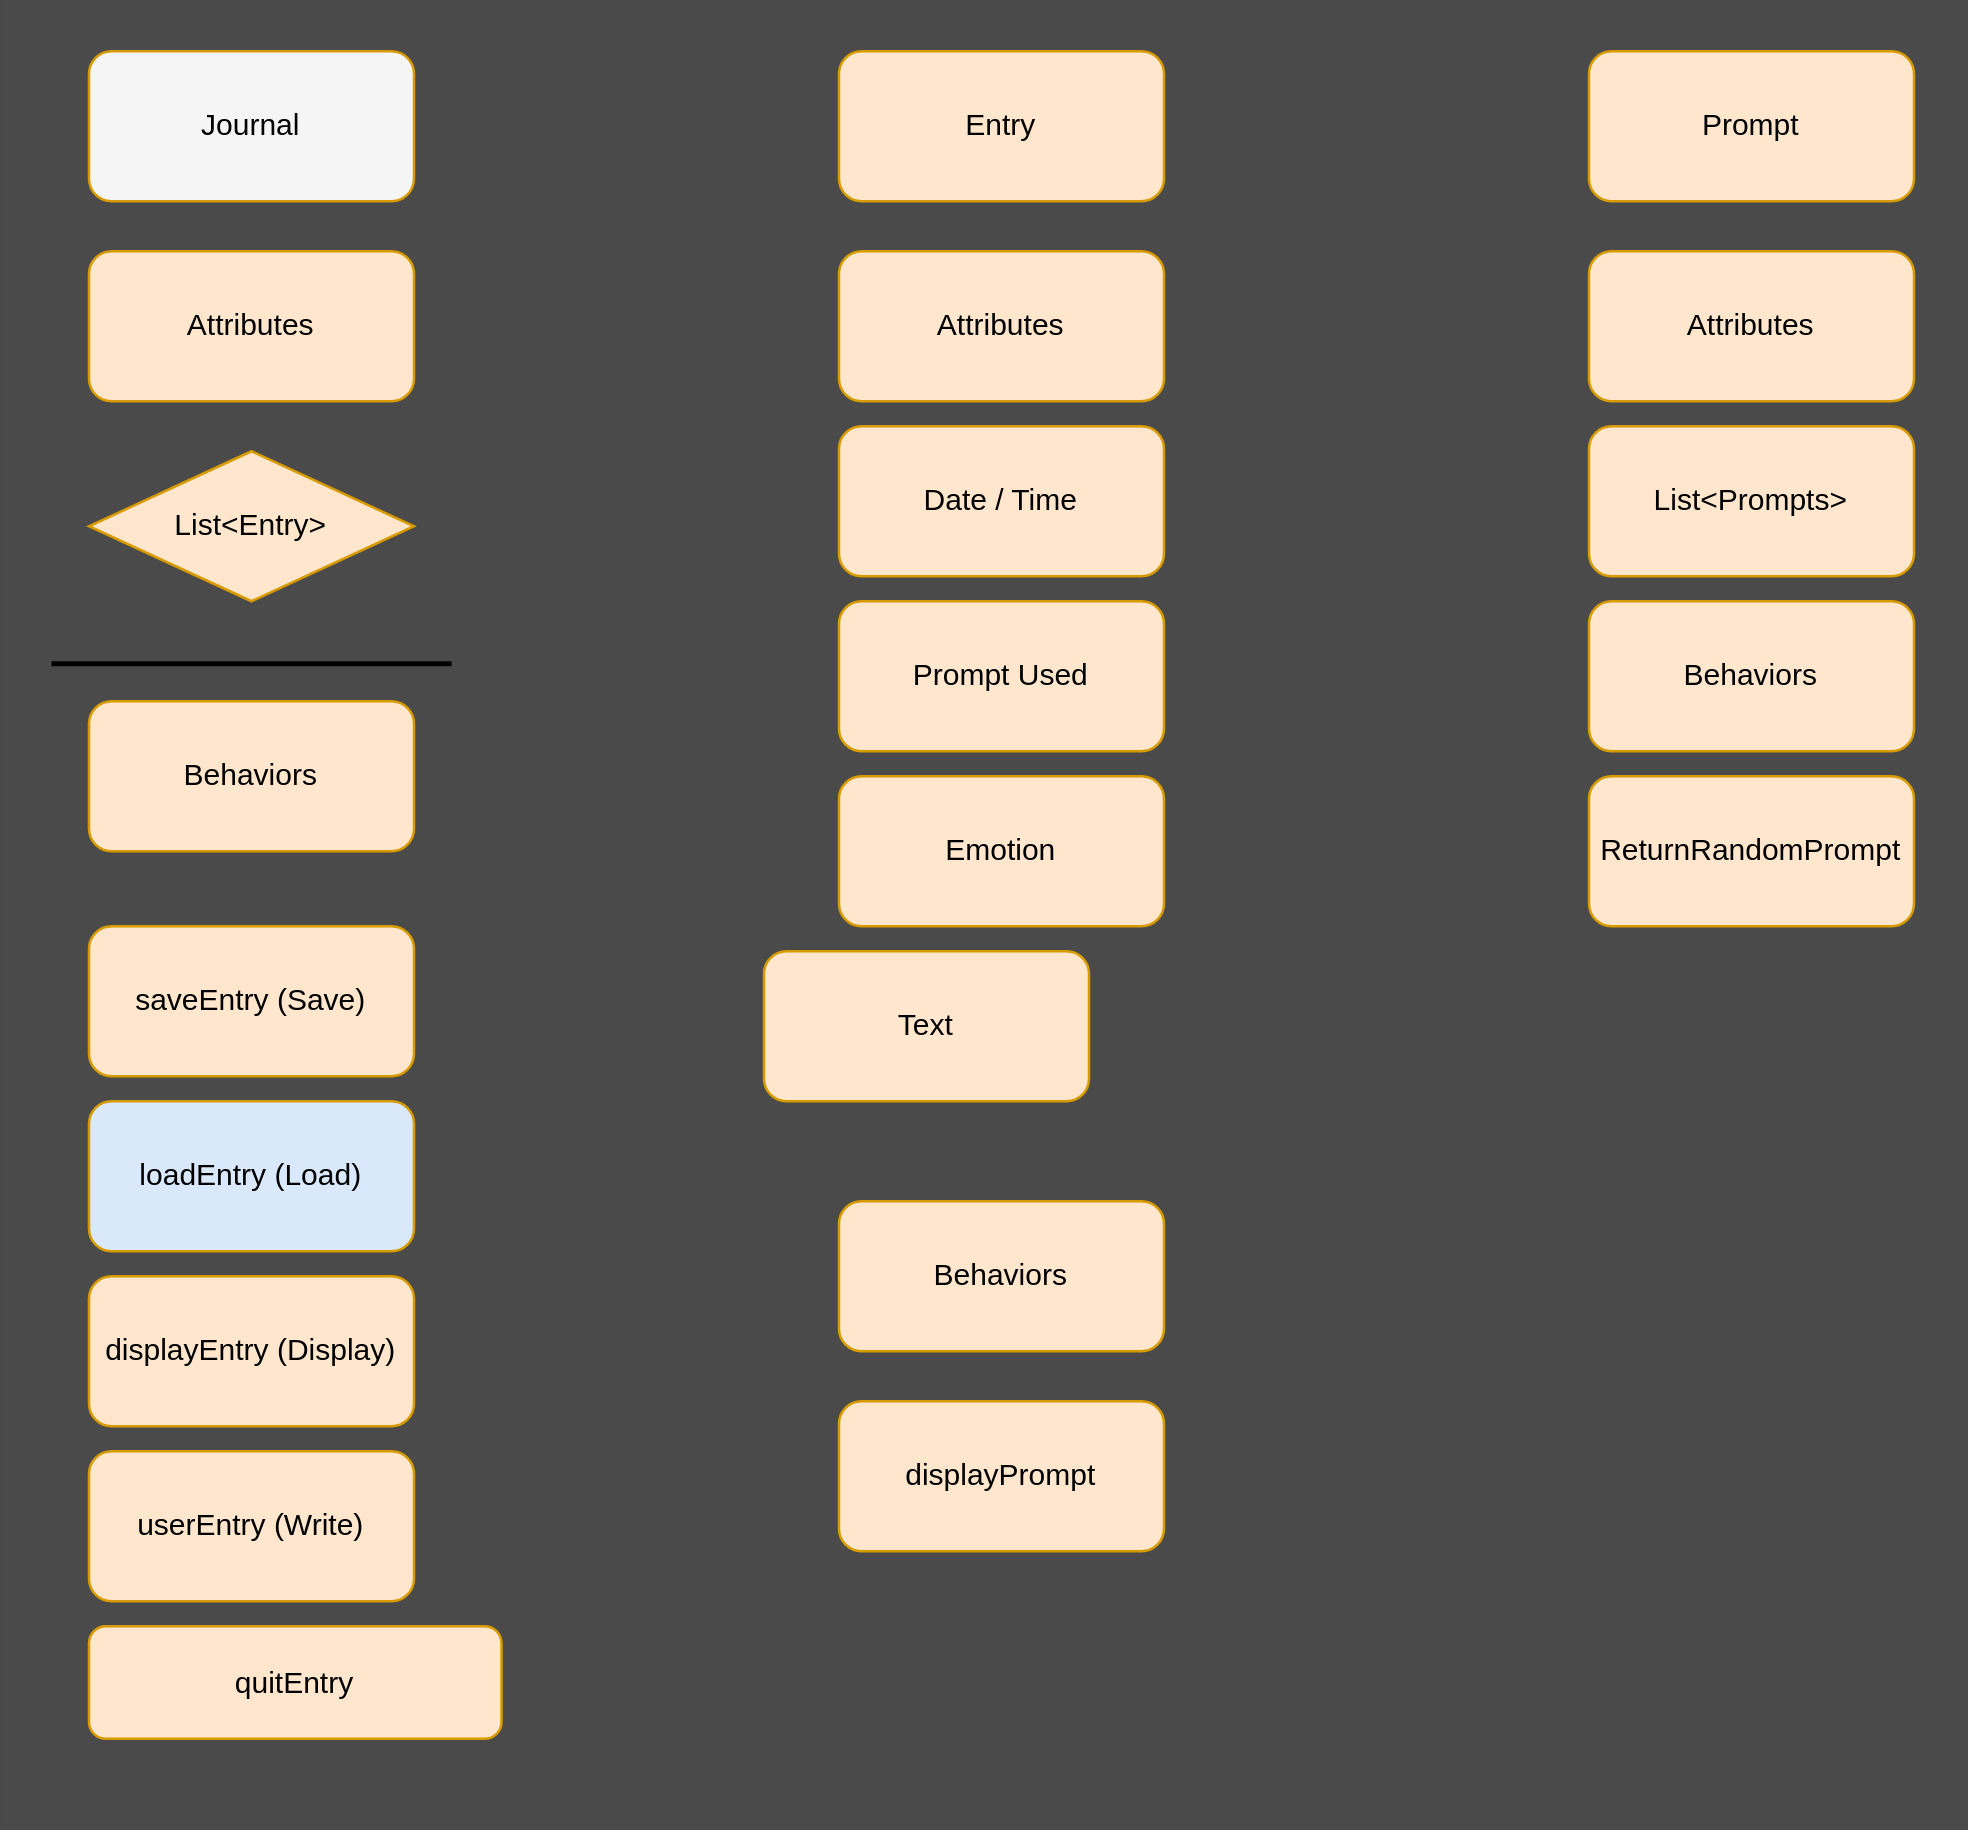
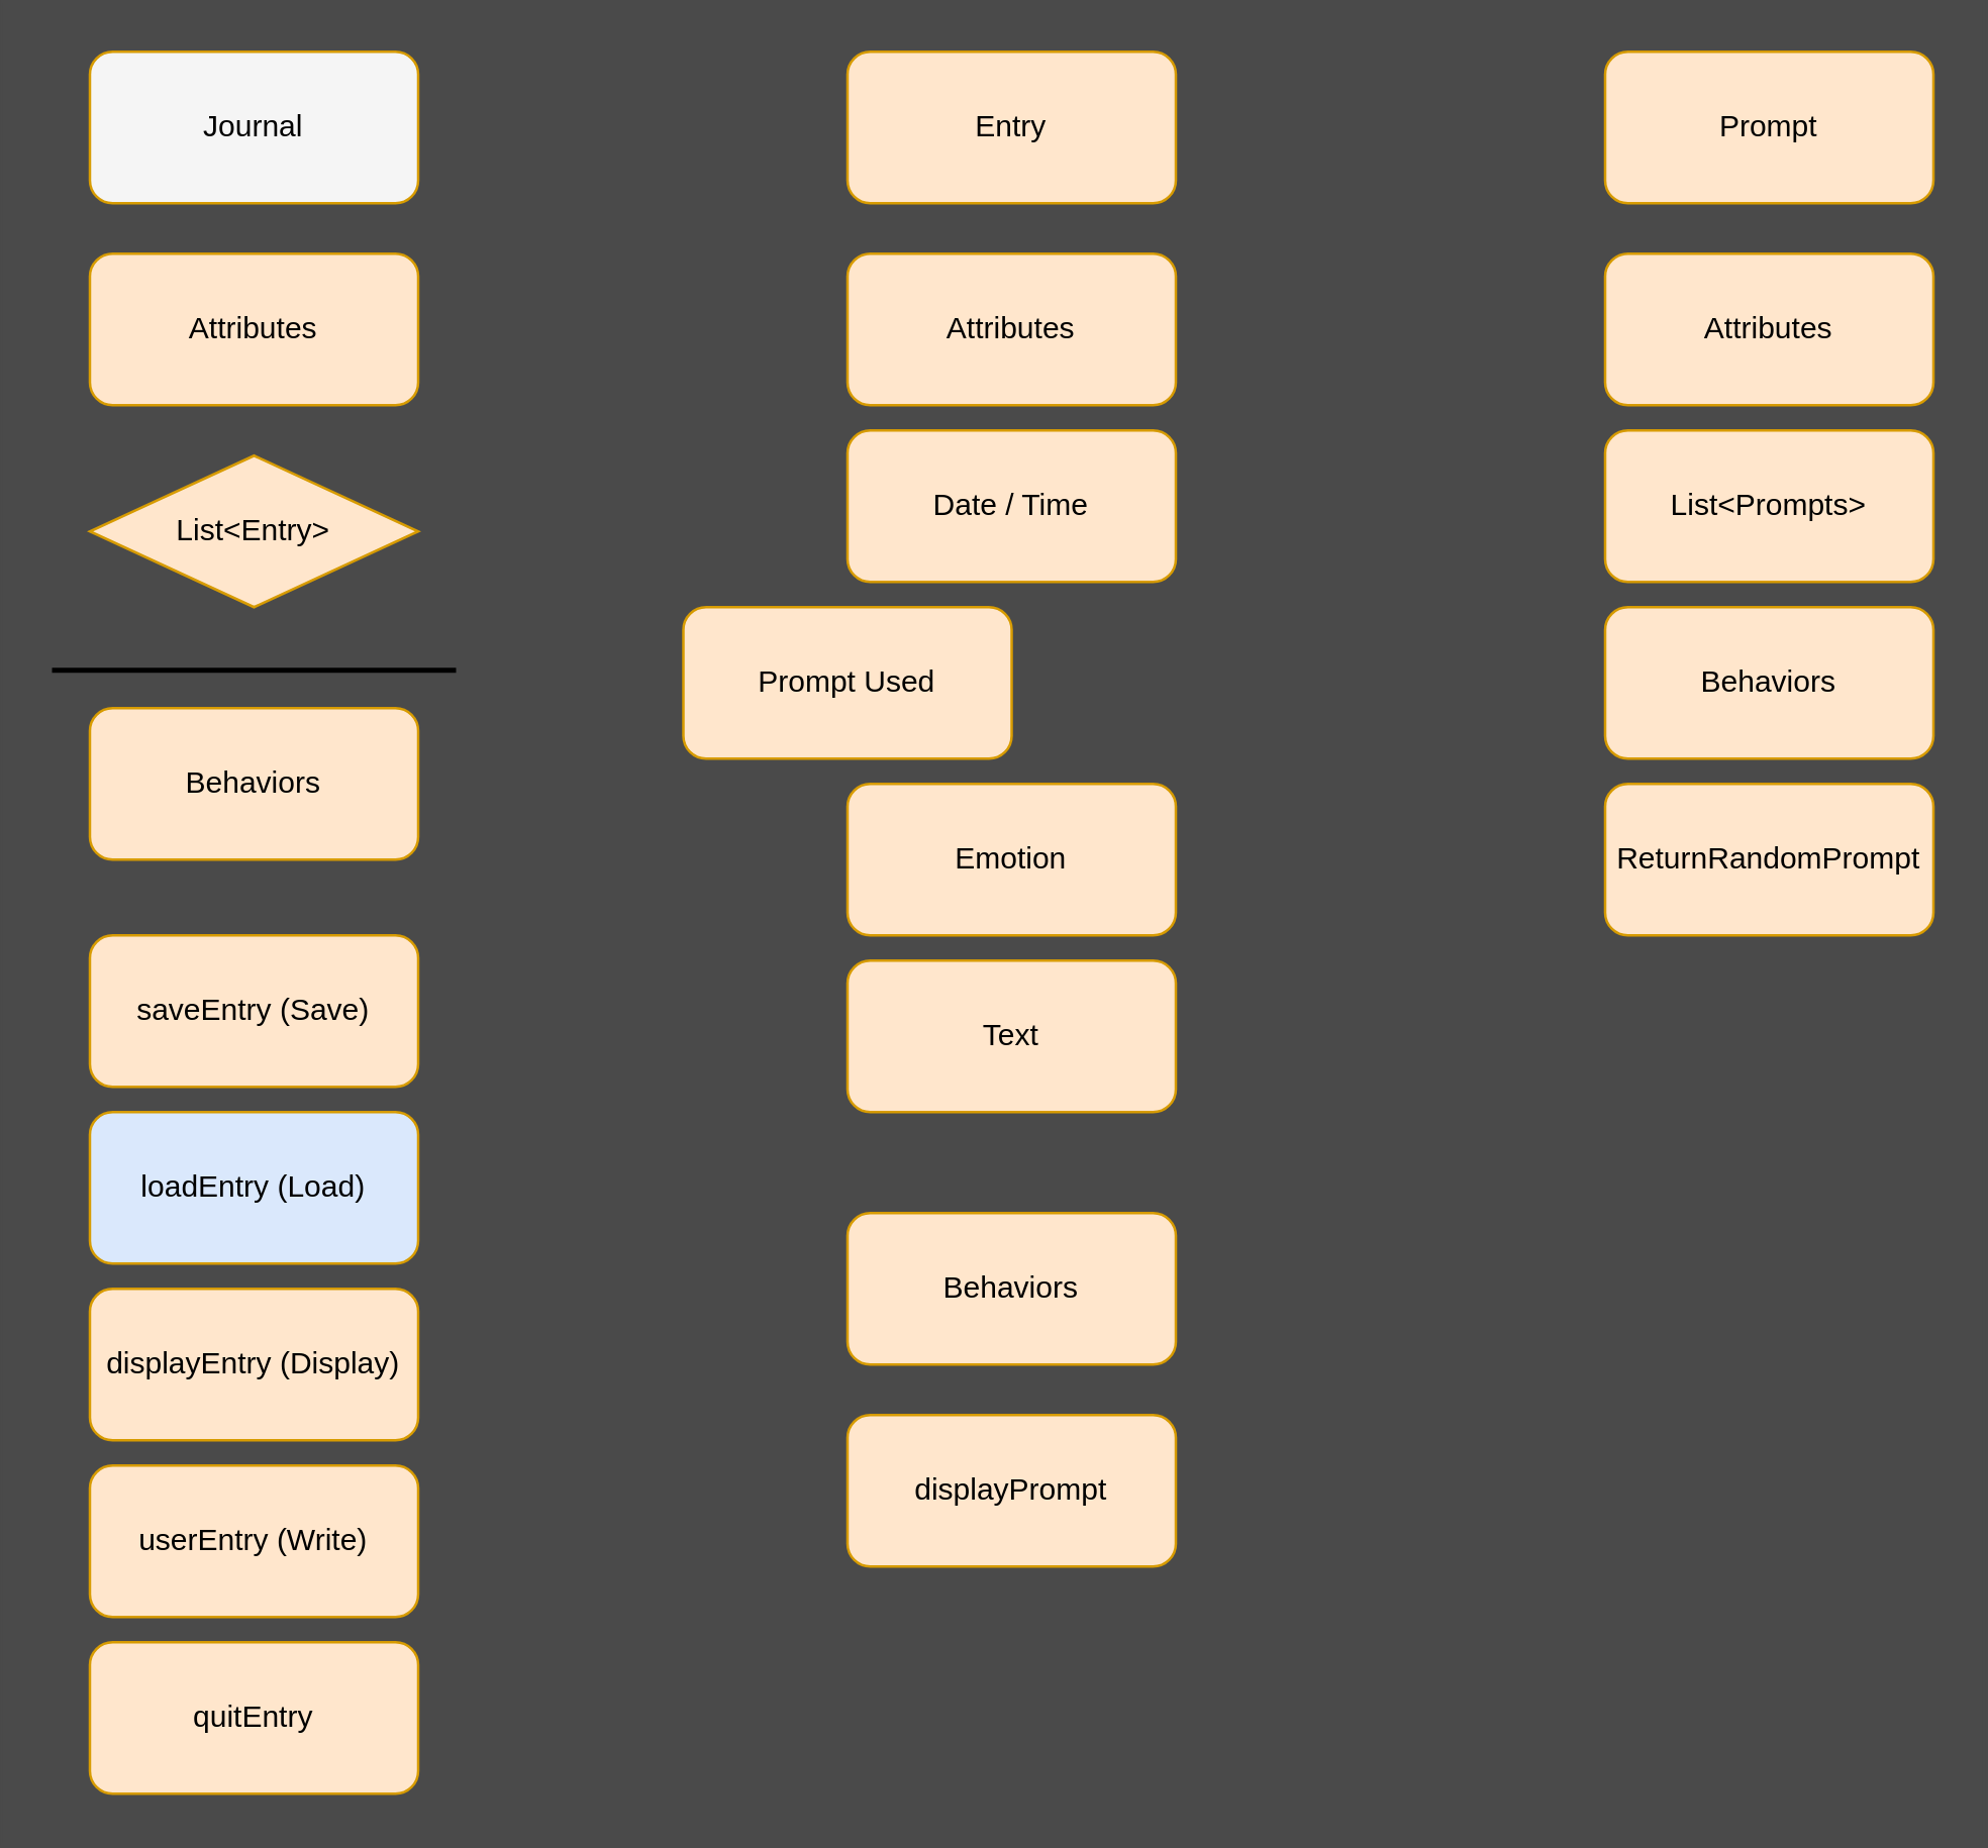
- <mxCell id="15" value="Prompt Used" style="rounded=1;whiteSpace=wrap;html=1;fillColor=#ffe6cc;strokeColor=#d79b00;glass=0;shadow=0;direction=east;fontColor=#000000;" vertex="1" parent="1"><mxGeometry x="335" y="240" width="130" height="60" as="geometry" /></mxCell>
+ <mxCell id="15" value="Prompt Used" style="rounded=1;whiteSpace=wrap;html=1;fillColor=#ffe6cc;strokeColor=#d79b00;glass=0;shadow=0;direction=east;fontColor=#000000;" vertex="1" parent="1"><mxGeometry x="270" y="240" width="130" height="60" as="geometry" /></mxCell>
- <mxCell id="17" value="Text" style="rounded=1;whiteSpace=wrap;html=1;fillColor=#ffe6cc;strokeColor=#d79b00;glass=0;shadow=0;direction=east;fontColor=#000000;" vertex="1" parent="1"><mxGeometry x="305" y="380" width="130" height="60" as="geometry" /></mxCell>
+ <mxCell id="17" value="Text" style="rounded=1;whiteSpace=wrap;html=1;fillColor=#ffe6cc;strokeColor=#d79b00;glass=0;shadow=0;direction=east;fontColor=#000000;" vertex="1" parent="1"><mxGeometry x="335" y="380" width="130" height="60" as="geometry" /></mxCell>
- <mxCell id="6" value="quitEntry" style="rounded=1;whiteSpace=wrap;html=1;fillColor=#ffe6cc;strokeColor=#d79b00;glass=0;shadow=0;fontColor=#000000;" vertex="1" parent="1"><mxGeometry x="35" y="650" width="165" height="45" as="geometry" /></mxCell>
+ <mxCell id="6" value="quitEntry" style="rounded=1;whiteSpace=wrap;html=1;fillColor=#ffe6cc;strokeColor=#d79b00;glass=0;shadow=0;fontColor=#000000;" vertex="1" parent="1"><mxGeometry x="35" y="650" width="130" height="60" as="geometry" /></mxCell>
